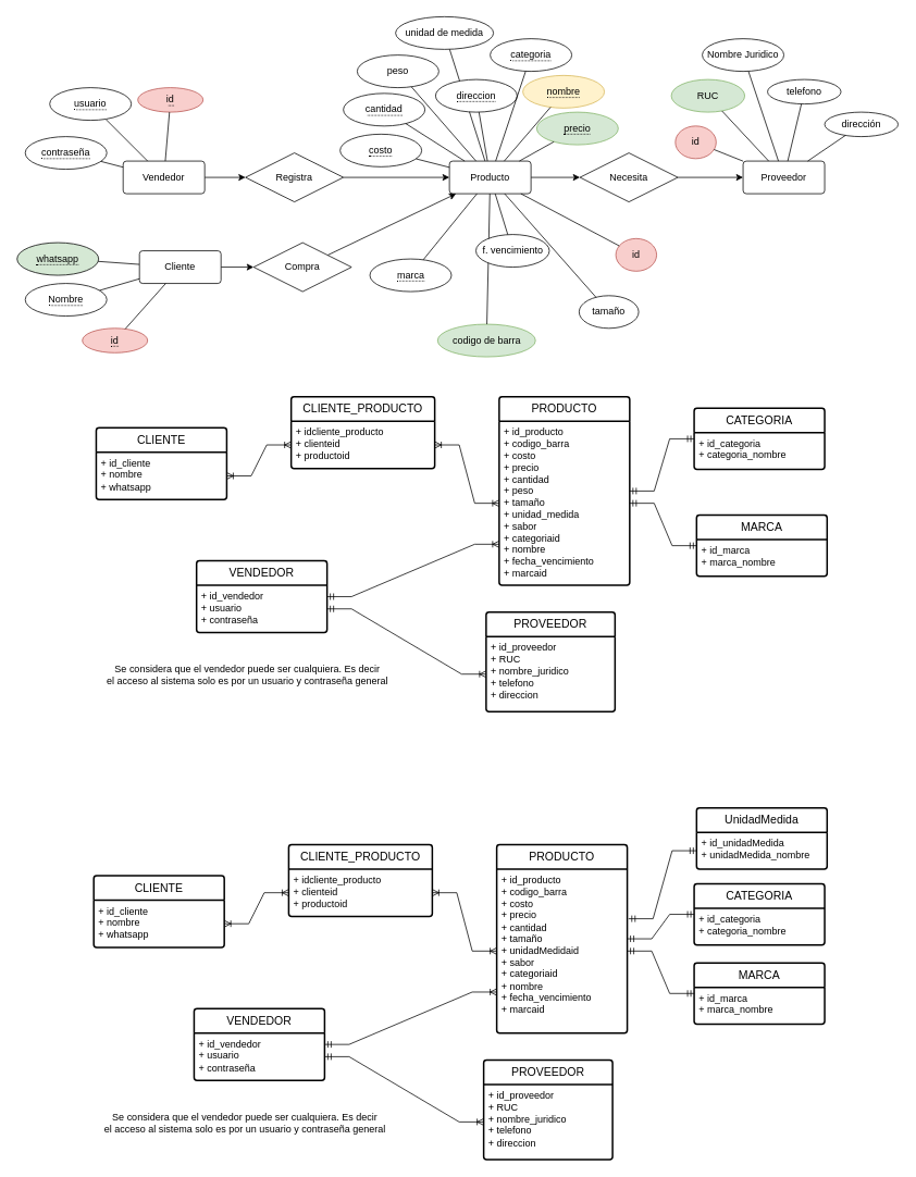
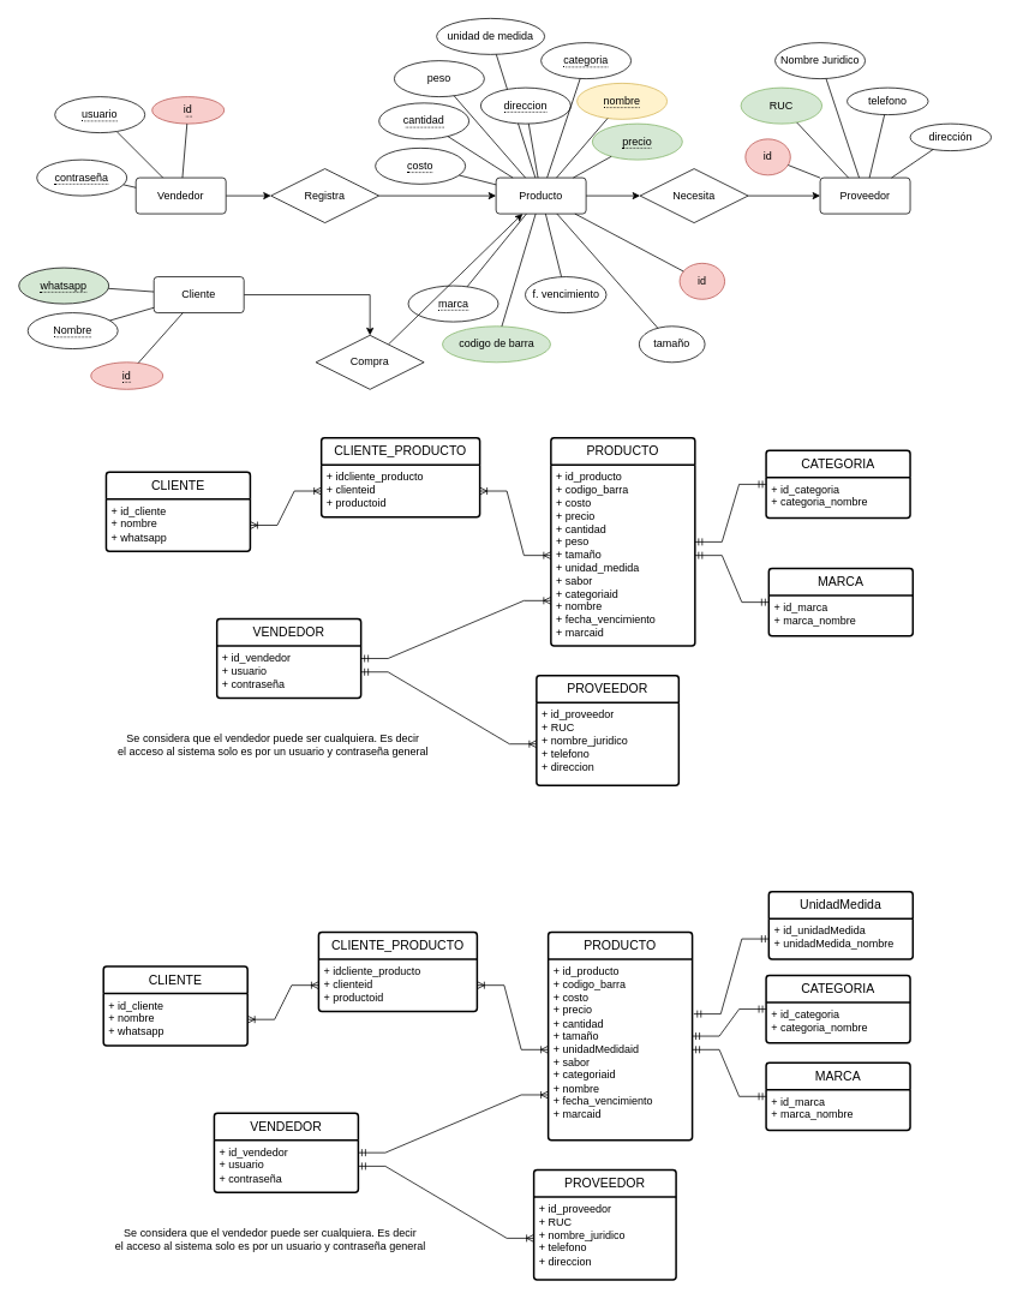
- <mxCell id="13" value="&lt;span style=&quot;border-bottom: 1px dotted&quot;&gt;contraseña&lt;/span&gt;" style="ellipse;whiteSpace=wrap;html=1;align=center;" parent="1" vertex="1"><mxGeometry x="30" y="167" width="100" height="40" as="geometry" /></mxCell>
+ <mxCell id="13" value="&lt;span style=&quot;border-bottom: 1px dotted&quot;&gt;contraseña&lt;/span&gt;" style="ellipse;whiteSpace=wrap;html=1;align=center;" parent="1" vertex="1"><mxGeometry x="40" y="177" width="100" height="40" as="geometry" /></mxCell>
- <mxCell id="28" value="f. vencimiento" style="ellipse;whiteSpace=wrap;html=1;align=center;" parent="1" vertex="1"><mxGeometry x="582.5" y="287" width="90" height="40" as="geometry" /></mxCell>
+ <mxCell id="28" value="f. vencimiento" style="ellipse;whiteSpace=wrap;html=1;align=center;" parent="1" vertex="1"><mxGeometry x="582.5" y="307" width="90" height="40" as="geometry" /></mxCell>
- <mxCell id="51" value="Compra" style="shape=rhombus;perimeter=rhombusPerimeter;whiteSpace=wrap;html=1;align=center;" parent="1" vertex="1"><mxGeometry x="310" y="297" width="120" height="60" as="geometry" /></mxCell>
+ <mxCell id="51" value="Compra" style="shape=rhombus;perimeter=rhombusPerimeter;whiteSpace=wrap;html=1;align=center;" parent="1" vertex="1"><mxGeometry x="350" y="372" width="120" height="60" as="geometry" /></mxCell>
- <mxCell id="24" value="codigo de barra" style="ellipse;whiteSpace=wrap;html=1;align=center;fillColor=#d5e8d4;strokeColor=#82b366;" parent="1" vertex="1"><mxGeometry x="535.5" y="397" width="120" height="40" as="geometry" /></mxCell>
+ <mxCell id="24" value="codigo de barra" style="ellipse;whiteSpace=wrap;html=1;align=center;fillColor=#d5e8d4;strokeColor=#82b366;" parent="1" vertex="1"><mxGeometry x="490.5" y="362" width="120" height="40" as="geometry" /></mxCell>
